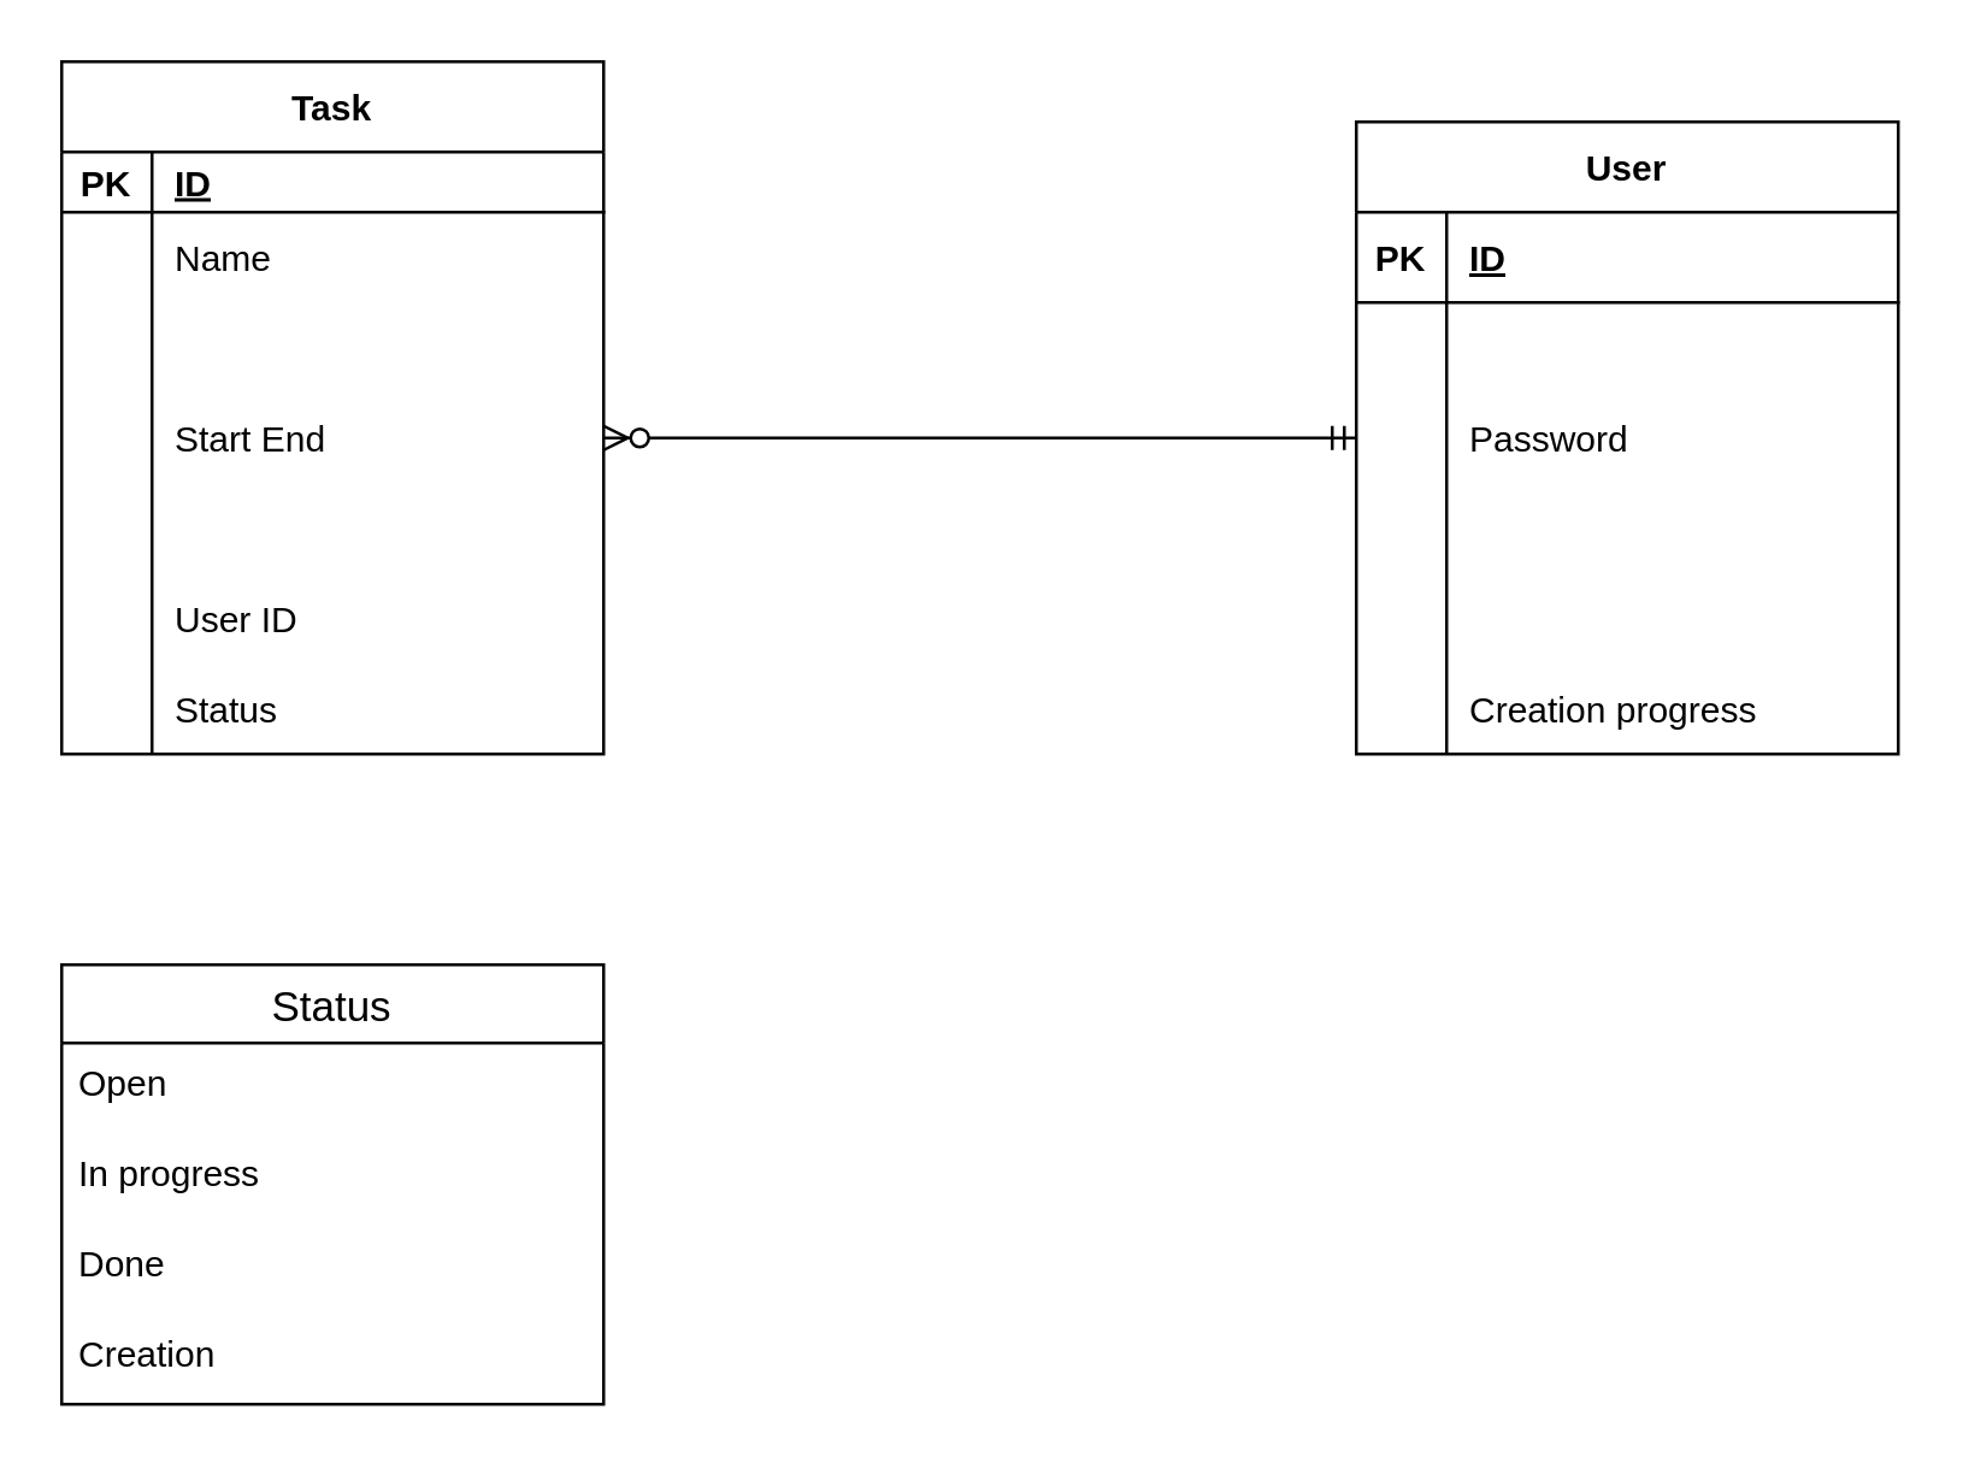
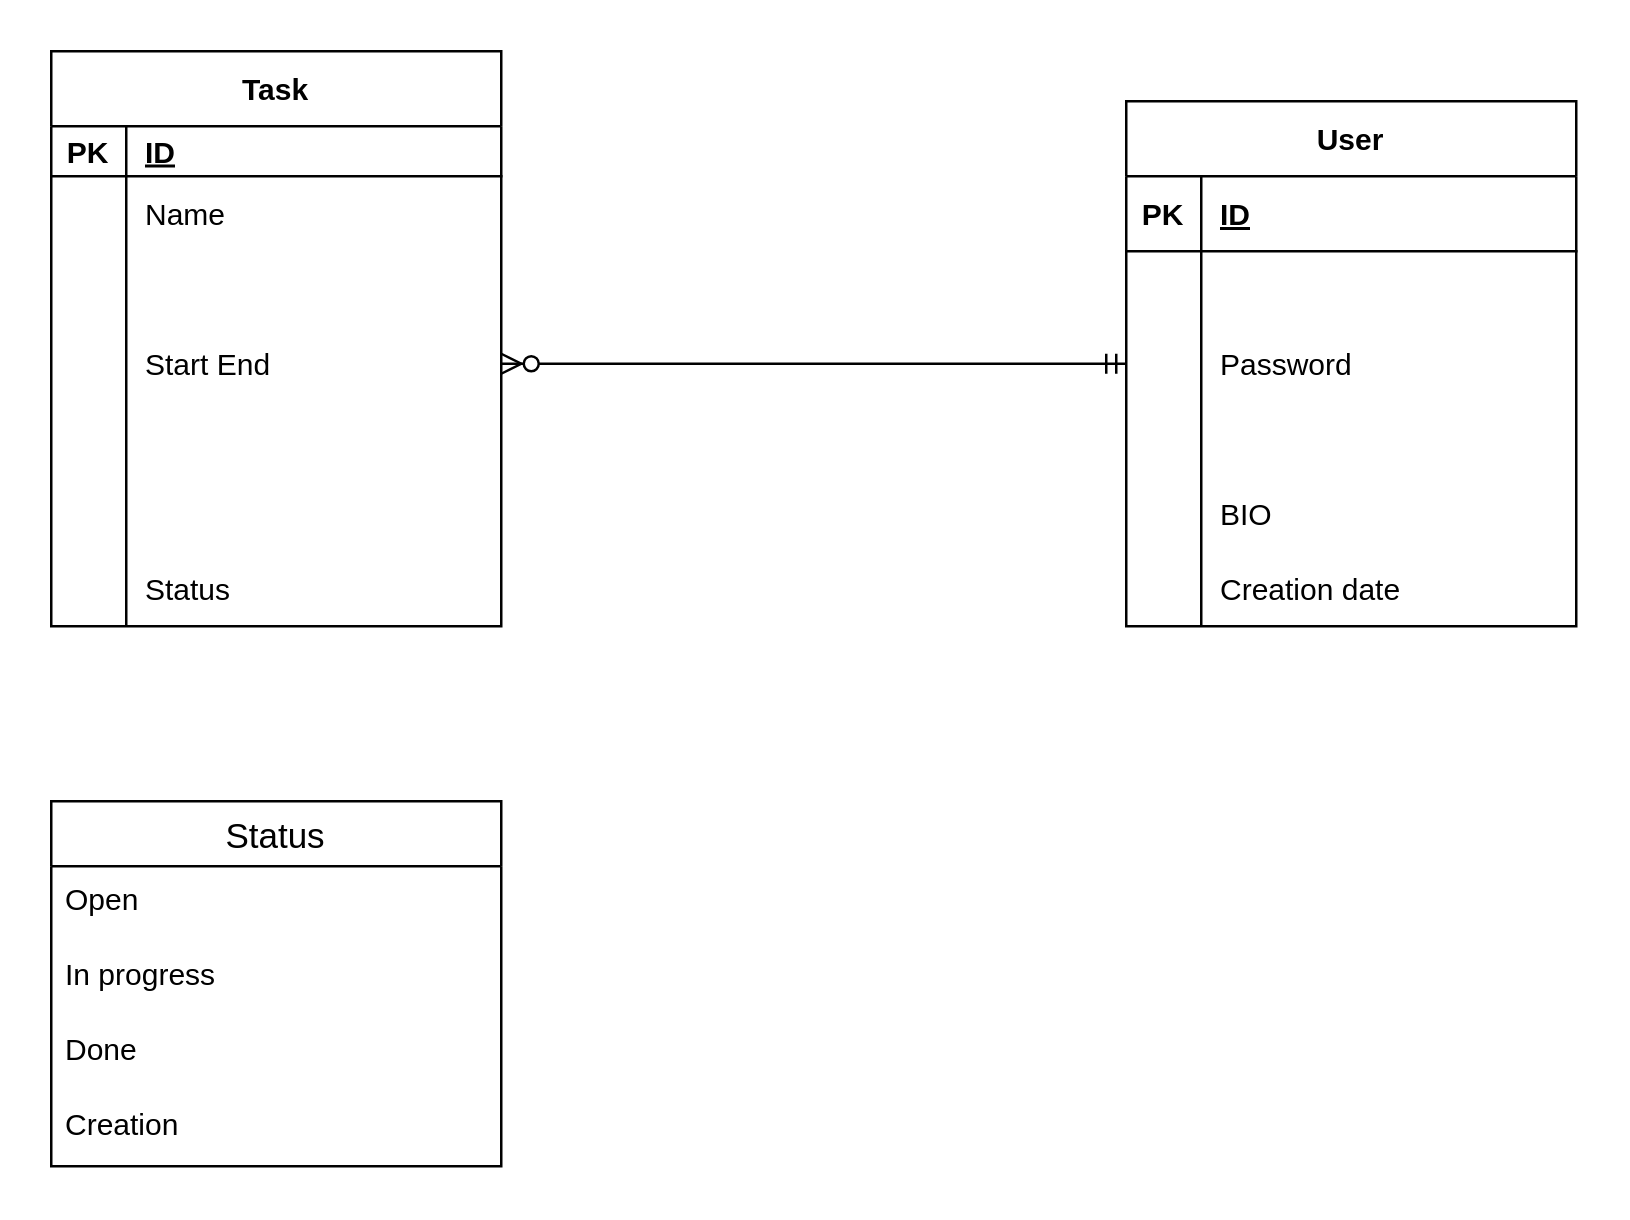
- <mxCell id="18" value="User ID" style="shape=partialRectangle;connectable=0;fillColor=none;top=0;left=0;bottom=0;right=0;align=left;spacingLeft=6;overflow=hidden;" parent="16" vertex="1"><mxGeometry x="30" width="150" height="30" as="geometry"><mxRectangle width="150" height="30" as="alternateBounds" /></mxGeometry></mxCell>
+ <mxCell id="35" value="BIO" style="shape=partialRectangle;connectable=0;fillColor=none;top=0;left=0;bottom=0;right=0;align=left;spacingLeft=6;overflow=hidden;" parent="33" vertex="1"><mxGeometry x="30" width="150" height="30" as="geometry"><mxRectangle width="150" height="30" as="alternateBounds" /></mxGeometry></mxCell>
- <mxCell id="38" value="Creation progress" style="shape=partialRectangle;connectable=0;fillColor=none;top=0;left=0;bottom=0;right=0;align=left;spacingLeft=6;overflow=hidden;" parent="36" vertex="1"><mxGeometry x="30" width="150" height="30" as="geometry"><mxRectangle width="150" height="30" as="alternateBounds" /></mxGeometry></mxCell>
+ <mxCell id="38" value="Creation date" style="shape=partialRectangle;connectable=0;fillColor=none;top=0;left=0;bottom=0;right=0;align=left;spacingLeft=6;overflow=hidden;" parent="36" vertex="1"><mxGeometry x="30" width="150" height="30" as="geometry"><mxRectangle width="150" height="30" as="alternateBounds" /></mxGeometry></mxCell>
